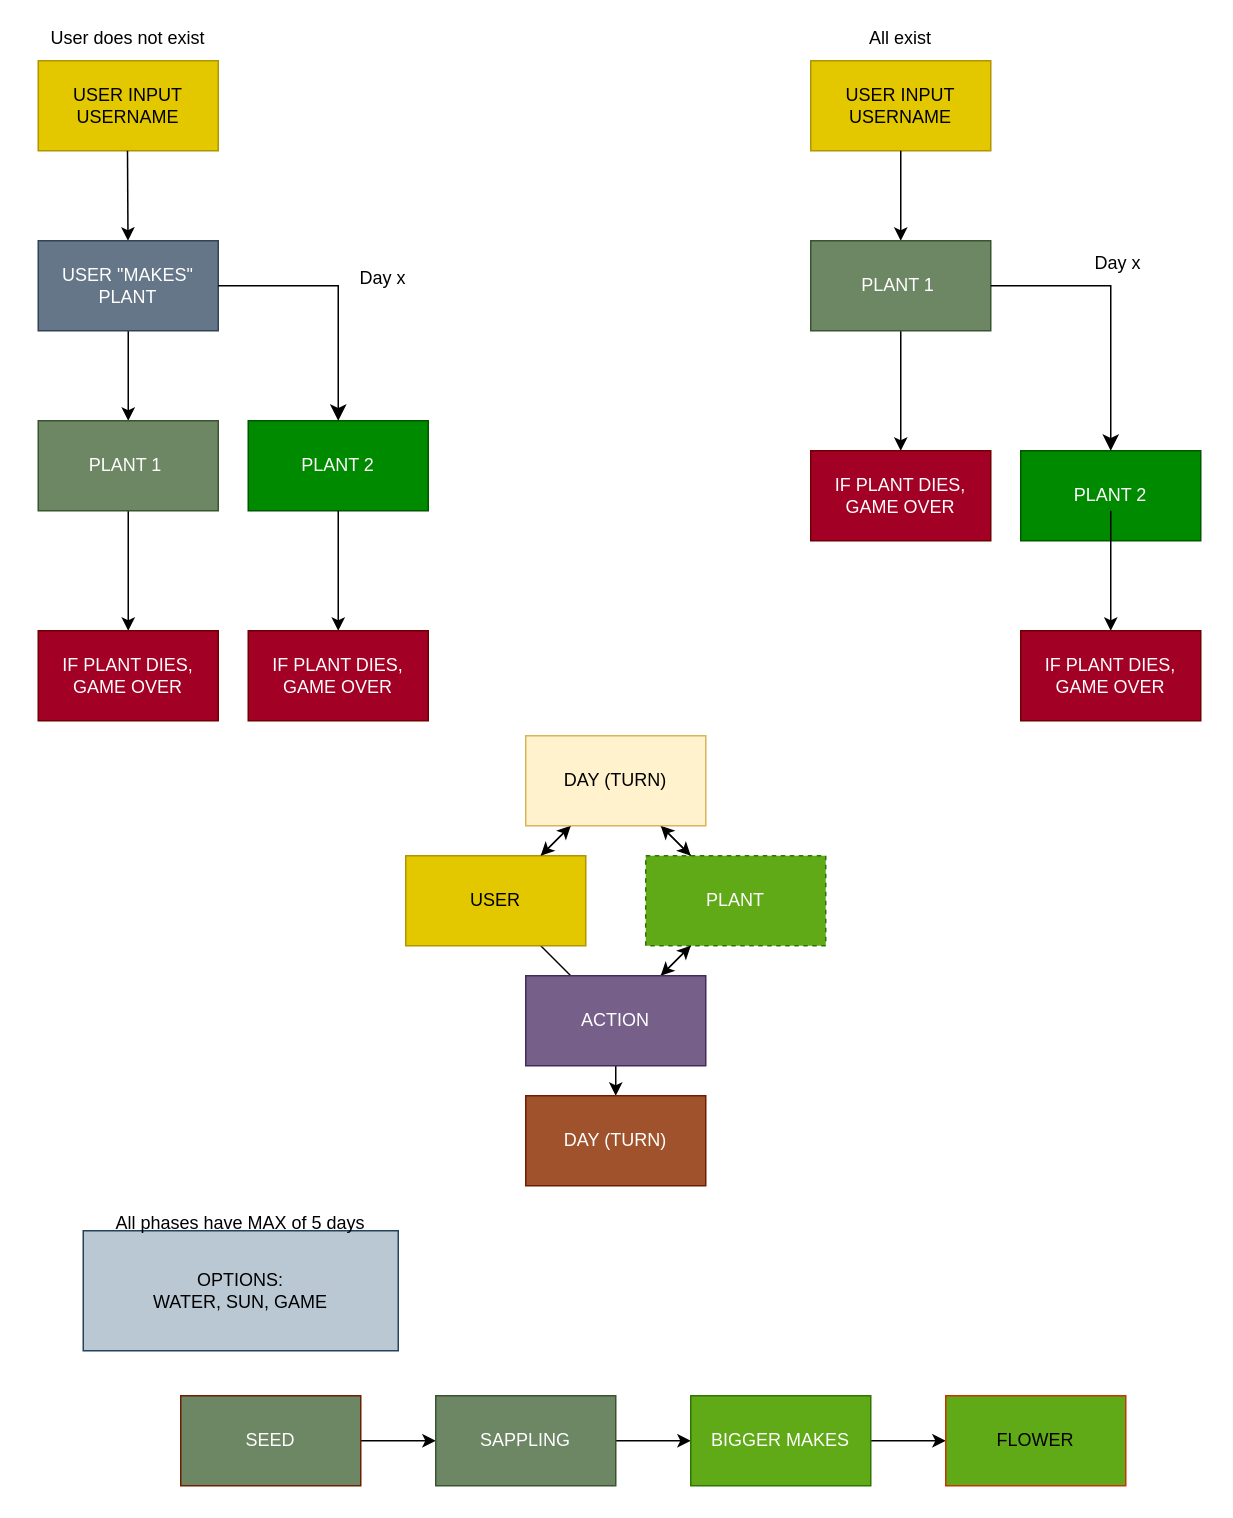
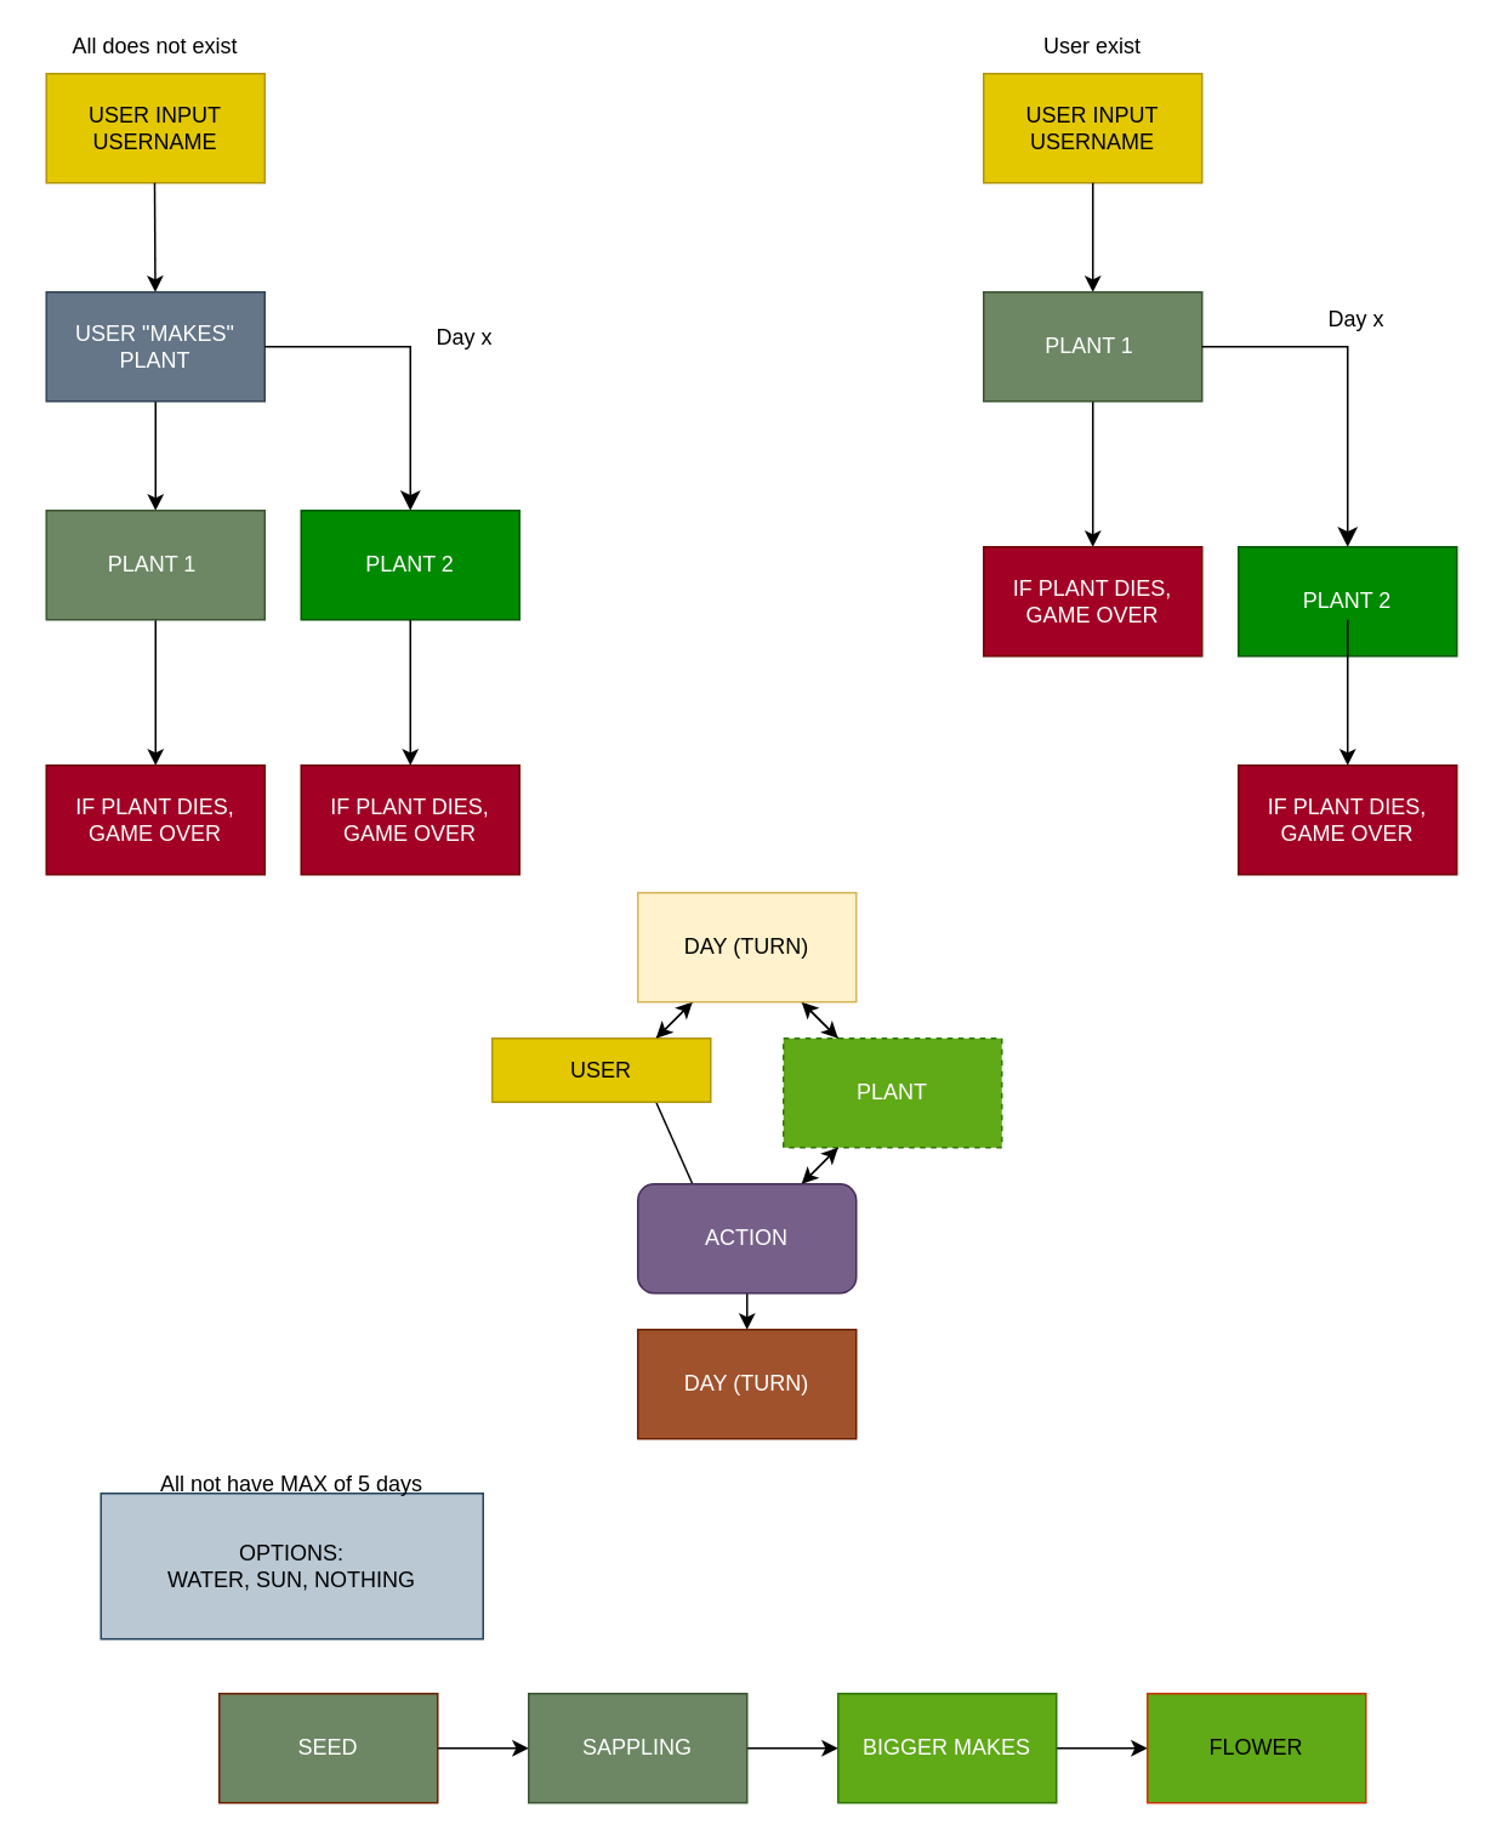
- <mxCell id="46" value="User does not exist" style="text;html=1;strokeColor=none;fillColor=none;align=center;verticalAlign=middle;whiteSpace=wrap;rounded=0;" vertex="1" parent="1"><mxGeometry x="20" y="20" width="130" height="10" as="geometry" /></mxCell>
+ <mxCell id="46" value="All does not exist" style="text;html=1;strokeColor=none;fillColor=none;align=center;verticalAlign=middle;whiteSpace=wrap;rounded=0;" vertex="1" parent="1"><mxGeometry x="20" y="20" width="130" height="10" as="geometry" /></mxCell>
- <mxCell id="47" value="All exist" style="text;html=1;strokeColor=none;fillColor=none;align=center;verticalAlign=middle;whiteSpace=wrap;rounded=0;" vertex="1" parent="1"><mxGeometry x="535" y="20" width="130" height="10" as="geometry" /></mxCell>
+ <mxCell id="47" value="User exist" style="text;html=1;strokeColor=none;fillColor=none;align=center;verticalAlign=middle;whiteSpace=wrap;rounded=0;" vertex="1" parent="1"><mxGeometry x="535" y="20" width="130" height="10" as="geometry" /></mxCell>
- <mxCell id="14" value="USER" style="rounded=0;whiteSpace=wrap;html=1;fillColor=#e3c800;fontColor=#000000;strokeColor=#B09500;" vertex="1" parent="1"><mxGeometry x="270" y="570" width="120" height="60" as="geometry" /></mxCell>
+ <mxCell id="14" value="USER" style="rounded=0;whiteSpace=wrap;html=1;fillColor=#e3c800;fontColor=#000000;strokeColor=#B09500;" vertex="1" parent="1"><mxGeometry x="270" y="570" width="120" height="35" as="geometry" /></mxCell>
- <mxCell id="20" value="ACTION" style="rounded=0;whiteSpace=wrap;html=1;fillColor=#76608a;fontColor=#ffffff;strokeColor=#432D57;" vertex="1" parent="1"><mxGeometry x="350" y="650" width="120" height="60" as="geometry" /></mxCell>
+ <mxCell id="20" value="ACTION" style="whiteSpace=wrap;html=1;fillColor=#76608a;fontColor=#ffffff;strokeColor=#432D57;rounded=1;" vertex="1" parent="1"><mxGeometry x="350" y="650" width="120" height="60" as="geometry" /></mxCell>
- <mxCell id="33" value="All phases have MAX of 5 days" style="text;html=1;strokeColor=none;fillColor=none;align=center;verticalAlign=middle;whiteSpace=wrap;rounded=0;" vertex="1" parent="1"><mxGeometry x="70" y="800" width="180" height="30" as="geometry" /></mxCell>
+ <mxCell id="33" value="All not have MAX of 5 days" style="text;html=1;strokeColor=none;fillColor=none;align=center;verticalAlign=middle;whiteSpace=wrap;rounded=0;" vertex="1" parent="1"><mxGeometry x="70" y="800" width="180" height="30" as="geometry" /></mxCell>
- <mxCell id="32" value="OPTIONS:&lt;br&gt;WATER, SUN, GAME" style="rounded=0;whiteSpace=wrap;html=1;fillColor=#bac8d3;strokeColor=#23445d;" vertex="1" parent="1"><mxGeometry x="55" y="820" width="210" height="80" as="geometry" /></mxCell>
+ <mxCell id="32" value="OPTIONS:&lt;br&gt;WATER, SUN, NOTHING" style="rounded=0;whiteSpace=wrap;html=1;fillColor=#bac8d3;strokeColor=#23445d;" vertex="1" parent="1"><mxGeometry x="55" y="820" width="210" height="80" as="geometry" /></mxCell>
